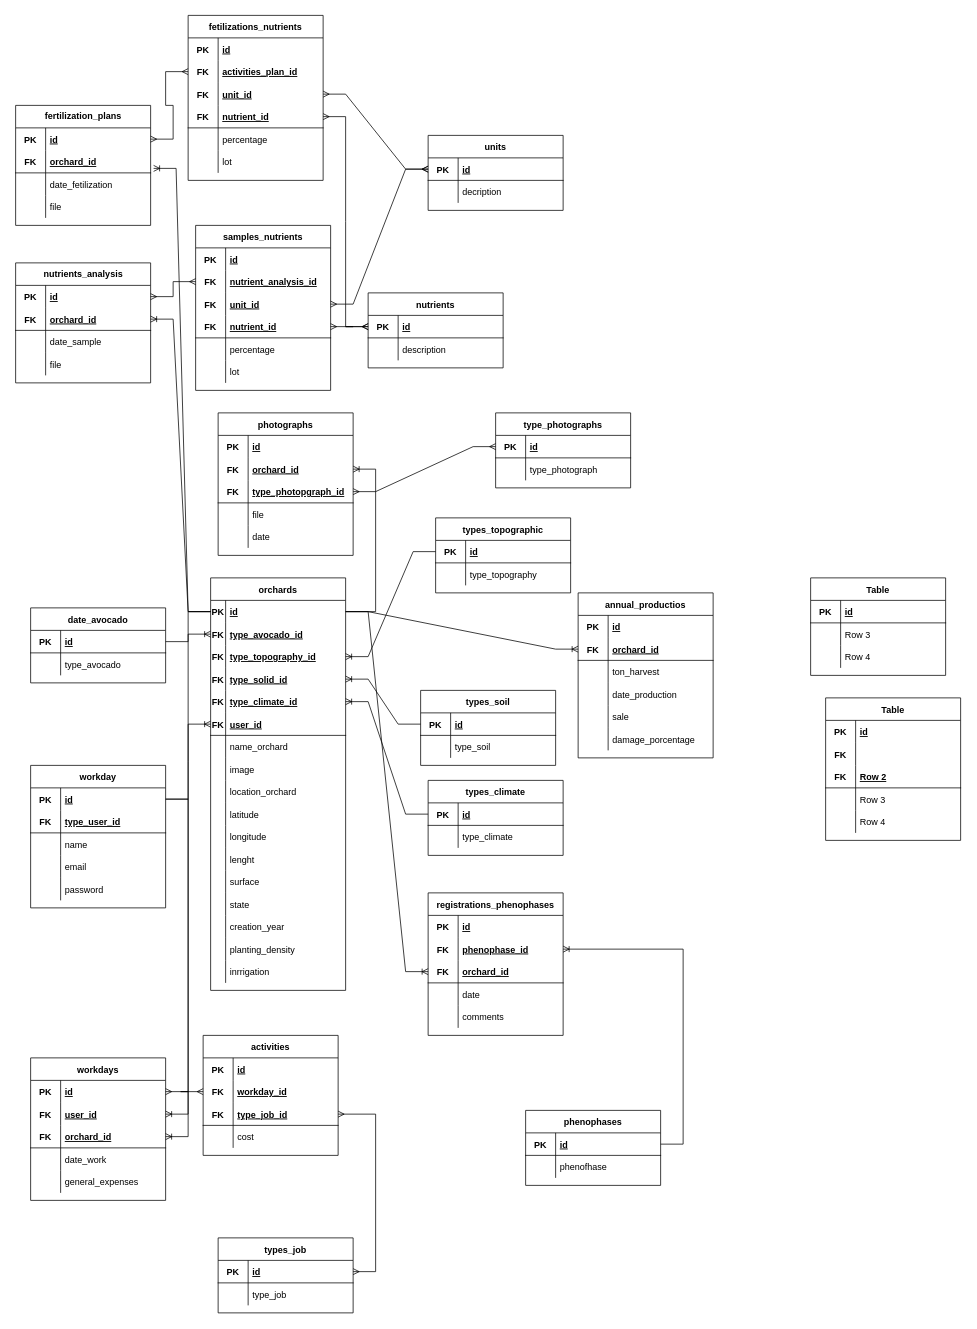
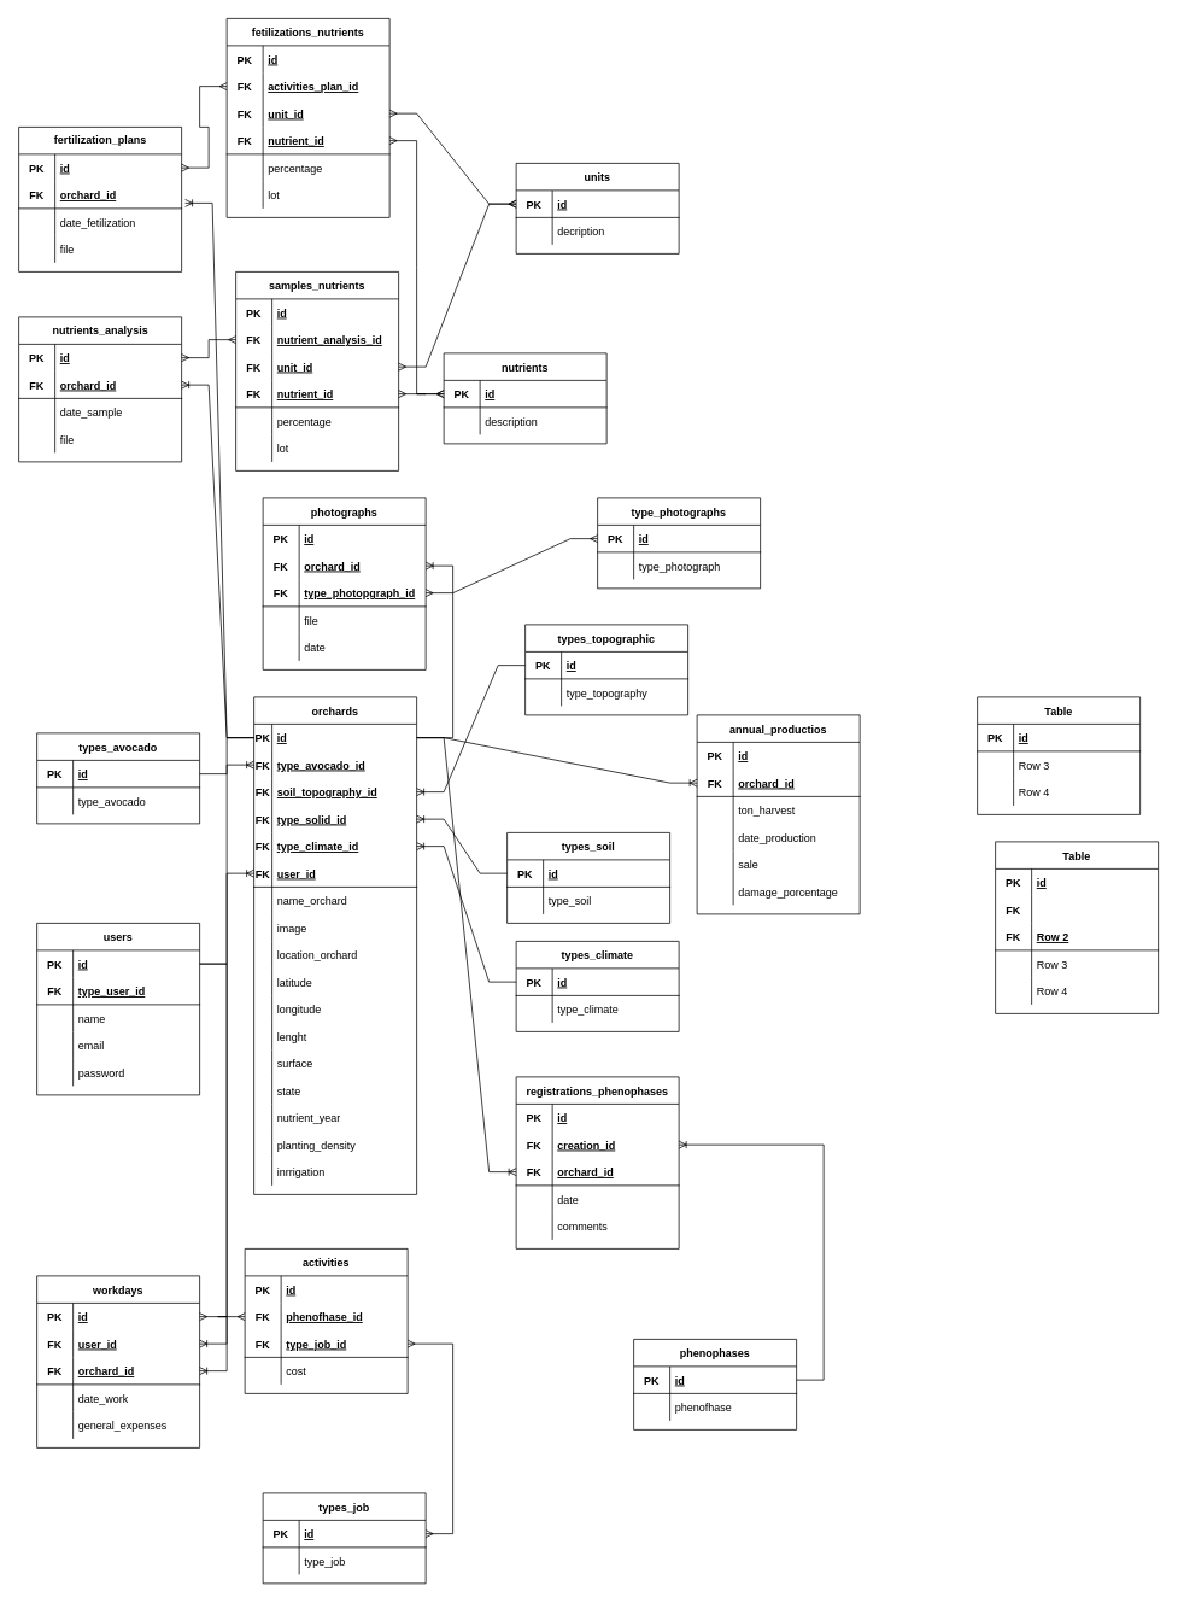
- <mxCell id="34" value="date_avocado" style="shape=table;startSize=30;container=1;collapsible=1;childLayout=tableLayout;fixedRows=1;rowLines=0;fontStyle=1;align=center;resizeLast=1;fontSize=12;verticalAlign=middle;spacing=0;spacingTop=0;" parent="1" vertex="1"><mxGeometry x="40" y="810" width="180" height="100" as="geometry" /></mxCell>
+ <mxCell id="34" value="types_avocado" style="shape=table;startSize=30;container=1;collapsible=1;childLayout=tableLayout;fixedRows=1;rowLines=0;fontStyle=1;align=center;resizeLast=1;fontSize=12;verticalAlign=middle;spacing=0;spacingTop=0;" parent="1" vertex="1"><mxGeometry x="40" y="810" width="180" height="100" as="geometry" /></mxCell>
- <mxCell id="81" value="type_topography_id" style="shape=partialRectangle;connectable=0;fillColor=none;top=0;left=0;bottom=0;right=0;align=left;spacingLeft=6;fontStyle=5;overflow=hidden;fontSize=12;verticalAlign=middle;spacing=0;spacingTop=0;" parent="79" vertex="1"><mxGeometry x="20" width="160" height="30" as="geometry"><mxRectangle width="160" height="30" as="alternateBounds" /></mxGeometry></mxCell>
+ <mxCell id="81" value="soil_topography_id" style="shape=partialRectangle;connectable=0;fillColor=none;top=0;left=0;bottom=0;right=0;align=left;spacingLeft=6;fontStyle=5;overflow=hidden;fontSize=12;verticalAlign=middle;spacing=0;spacingTop=0;" parent="79" vertex="1"><mxGeometry x="20" width="160" height="30" as="geometry"><mxRectangle width="160" height="30" as="alternateBounds" /></mxGeometry></mxCell>
- <mxCell id="2" value="workday" style="shape=table;startSize=30;container=1;collapsible=1;childLayout=tableLayout;fixedRows=1;rowLines=0;fontStyle=1;align=center;resizeLast=1;fontSize=12;verticalAlign=middle;spacing=0;spacingTop=0;" parent="1" vertex="1"><mxGeometry x="40" y="1020" width="180" height="190" as="geometry" /></mxCell>
+ <mxCell id="2" value="users" style="shape=table;startSize=30;container=1;collapsible=1;childLayout=tableLayout;fixedRows=1;rowLines=0;fontStyle=1;align=center;resizeLast=1;fontSize=12;verticalAlign=middle;spacing=0;spacingTop=0;" parent="1" vertex="1"><mxGeometry x="40" y="1020" width="180" height="190" as="geometry" /></mxCell>
- <mxCell id="117" value="creation_year" style="shape=partialRectangle;connectable=0;fillColor=none;top=0;left=0;bottom=0;right=0;align=left;spacingLeft=6;overflow=hidden;fontSize=12;verticalAlign=middle;spacing=0;spacingTop=0;" vertex="1" parent="115"><mxGeometry x="20" width="160" height="30" as="geometry"><mxRectangle width="160" height="30" as="alternateBounds" /></mxGeometry></mxCell>
+ <mxCell id="117" value="nutrient_year" style="shape=partialRectangle;connectable=0;fillColor=none;top=0;left=0;bottom=0;right=0;align=left;spacingLeft=6;overflow=hidden;fontSize=12;verticalAlign=middle;spacing=0;spacingTop=0;" vertex="1" parent="115"><mxGeometry x="20" width="160" height="30" as="geometry"><mxRectangle width="160" height="30" as="alternateBounds" /></mxGeometry></mxCell>
- <mxCell id="313" value="phenophase_id" style="shape=partialRectangle;connectable=0;fillColor=none;top=0;left=0;bottom=0;right=0;align=left;spacingLeft=6;fontStyle=5;overflow=hidden;fontSize=12;verticalAlign=middle;spacing=0;spacingTop=0;" vertex="1" parent="311"><mxGeometry x="40" width="140" height="30" as="geometry"><mxRectangle width="140" height="30" as="alternateBounds" /></mxGeometry></mxCell>
+ <mxCell id="313" value="creation_id" style="shape=partialRectangle;connectable=0;fillColor=none;top=0;left=0;bottom=0;right=0;align=left;spacingLeft=6;fontStyle=5;overflow=hidden;fontSize=12;verticalAlign=middle;spacing=0;spacingTop=0;" vertex="1" parent="311"><mxGeometry x="40" width="140" height="30" as="geometry"><mxRectangle width="140" height="30" as="alternateBounds" /></mxGeometry></mxCell>
- <mxCell id="227" value="workday_id" style="shape=partialRectangle;connectable=0;fillColor=none;top=0;left=0;bottom=0;right=0;align=left;spacingLeft=6;fontStyle=5;overflow=hidden;fontSize=12;verticalAlign=middle;spacing=0;spacingTop=0;" parent="225" vertex="1"><mxGeometry x="40" width="140" height="30" as="geometry"><mxRectangle width="140" height="30" as="alternateBounds" /></mxGeometry></mxCell>
+ <mxCell id="227" value="phenofhase_id" style="shape=partialRectangle;connectable=0;fillColor=none;top=0;left=0;bottom=0;right=0;align=left;spacingLeft=6;fontStyle=5;overflow=hidden;fontSize=12;verticalAlign=middle;spacing=0;spacingTop=0;" parent="225" vertex="1"><mxGeometry x="40" width="140" height="30" as="geometry"><mxRectangle width="140" height="30" as="alternateBounds" /></mxGeometry></mxCell>
